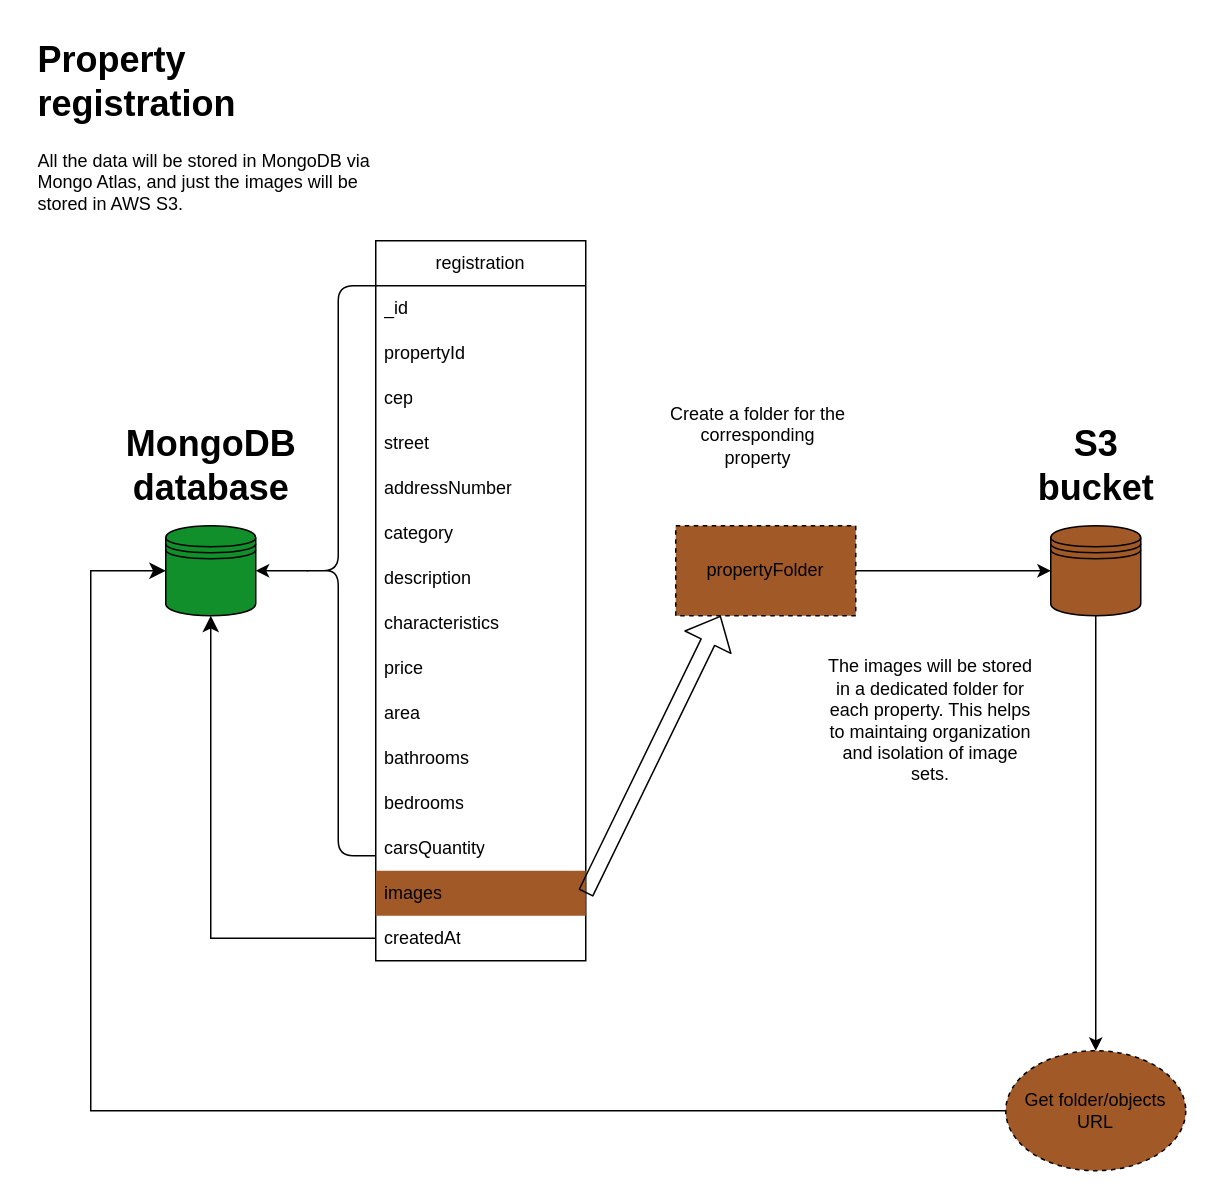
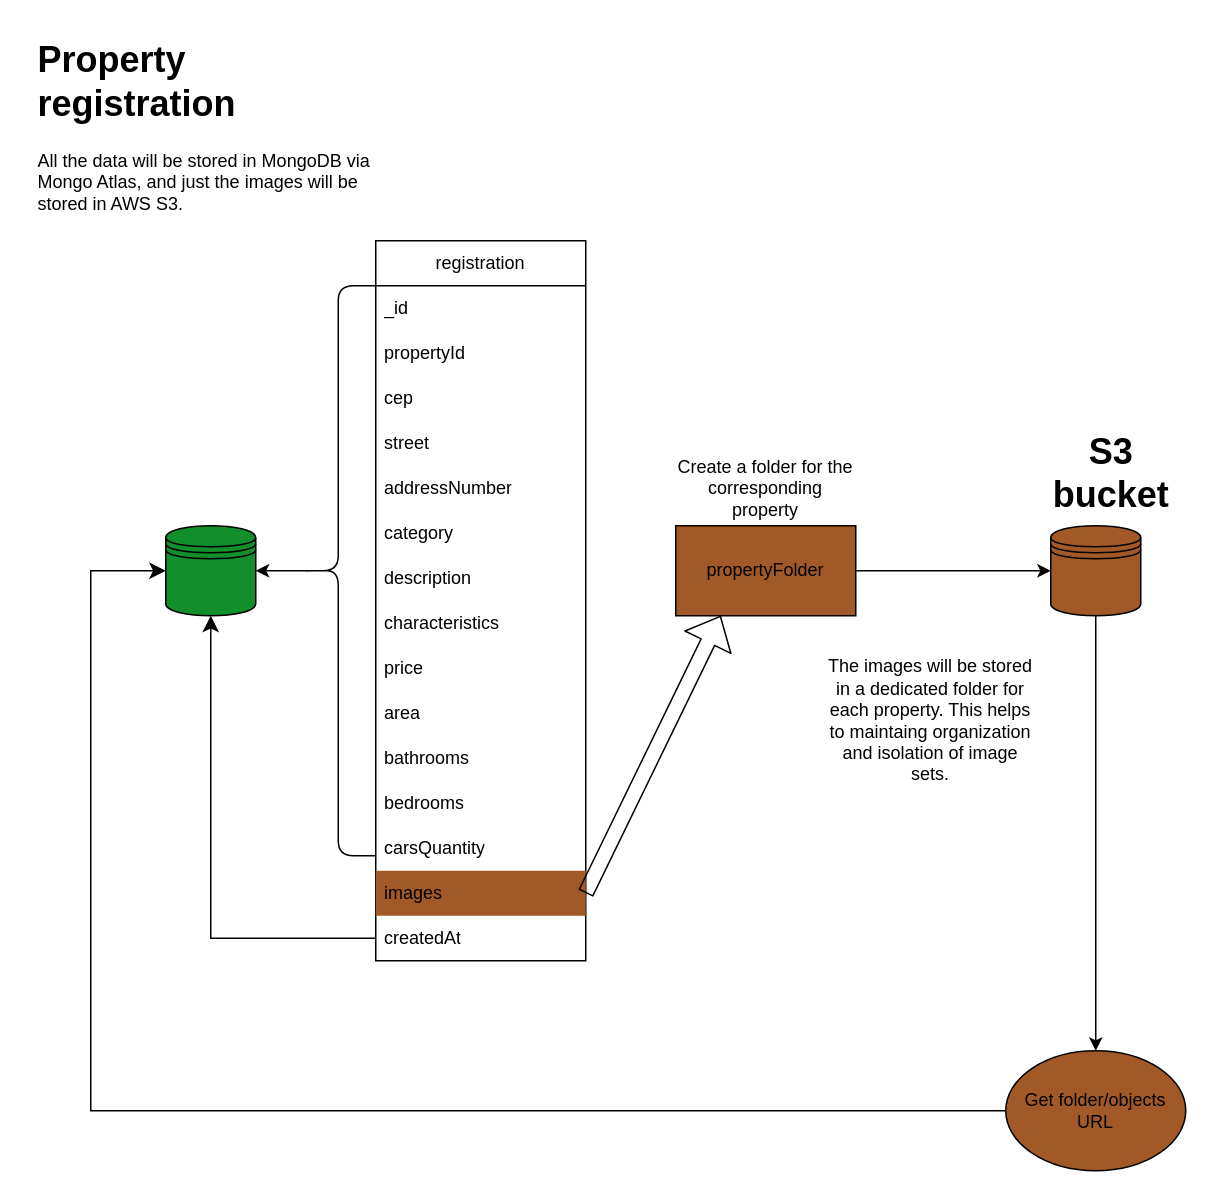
- <mxCell id="32" value="Create a folder for the corresponding property" style="text;html=1;strokeColor=none;fillColor=none;align=center;verticalAlign=middle;whiteSpace=wrap;rounded=0;" vertex="1" parent="1"><mxGeometry x="445" y="265" width="120" height="50" as="geometry" /></mxCell>
+ <mxCell id="32" value="Create a folder for the corresponding property" style="text;html=1;strokeColor=none;fillColor=none;align=center;verticalAlign=middle;whiteSpace=wrap;rounded=0;" vertex="1" parent="1"><mxGeometry x="450" y="300" width="120" height="50" as="geometry" /></mxCell>
- <mxCell id="20" value="MongoDB&lt;br&gt;database" style="text;strokeColor=none;fillColor=none;html=1;fontSize=24;fontStyle=1;verticalAlign=middle;align=center;" parent="1" vertex="1"><mxGeometry x="90" y="290" width="100" height="40" as="geometry" /></mxCell>
- <mxCell id="22" value="S3&lt;br&gt;bucket" style="text;strokeColor=none;fillColor=none;html=1;fontSize=24;fontStyle=1;verticalAlign=middle;align=center;shadow=0;" parent="1" vertex="1"><mxGeometry x="680" y="290" width="100" height="40" as="geometry" /></mxCell>
+ <mxCell id="22" value="S3&lt;br&gt;bucket" style="text;strokeColor=none;fillColor=none;html=1;fontSize=24;fontStyle=1;verticalAlign=middle;align=center;shadow=0;" parent="1" vertex="1"><mxGeometry x="690" y="295" width="100" height="40" as="geometry" /></mxCell>
- <mxCell id="29" value="propertyFolder" style="rounded=0;whiteSpace=wrap;html=1;fillColor=#A15928;dashed=1;" vertex="1" parent="1"><mxGeometry x="450" y="350" width="120" height="60" as="geometry" /></mxCell>
+ <mxCell id="29" value="propertyFolder" style="rounded=0;whiteSpace=wrap;html=1;fillColor=#A15928;" vertex="1" parent="1"><mxGeometry x="450" y="350" width="120" height="60" as="geometry" /></mxCell>
- <mxCell id="25" value="Get folder/objects URL" style="ellipse;whiteSpace=wrap;html=1;shadow=0;fillColor=#A15928;dashed=1;" parent="1" vertex="1"><mxGeometry x="670" y="700" width="120" height="80" as="geometry" /></mxCell>
+ <mxCell id="25" value="Get folder/objects URL" style="ellipse;whiteSpace=wrap;html=1;shadow=0;fillColor=#A15928;" parent="1" vertex="1"><mxGeometry x="670" y="700" width="120" height="80" as="geometry" /></mxCell>
